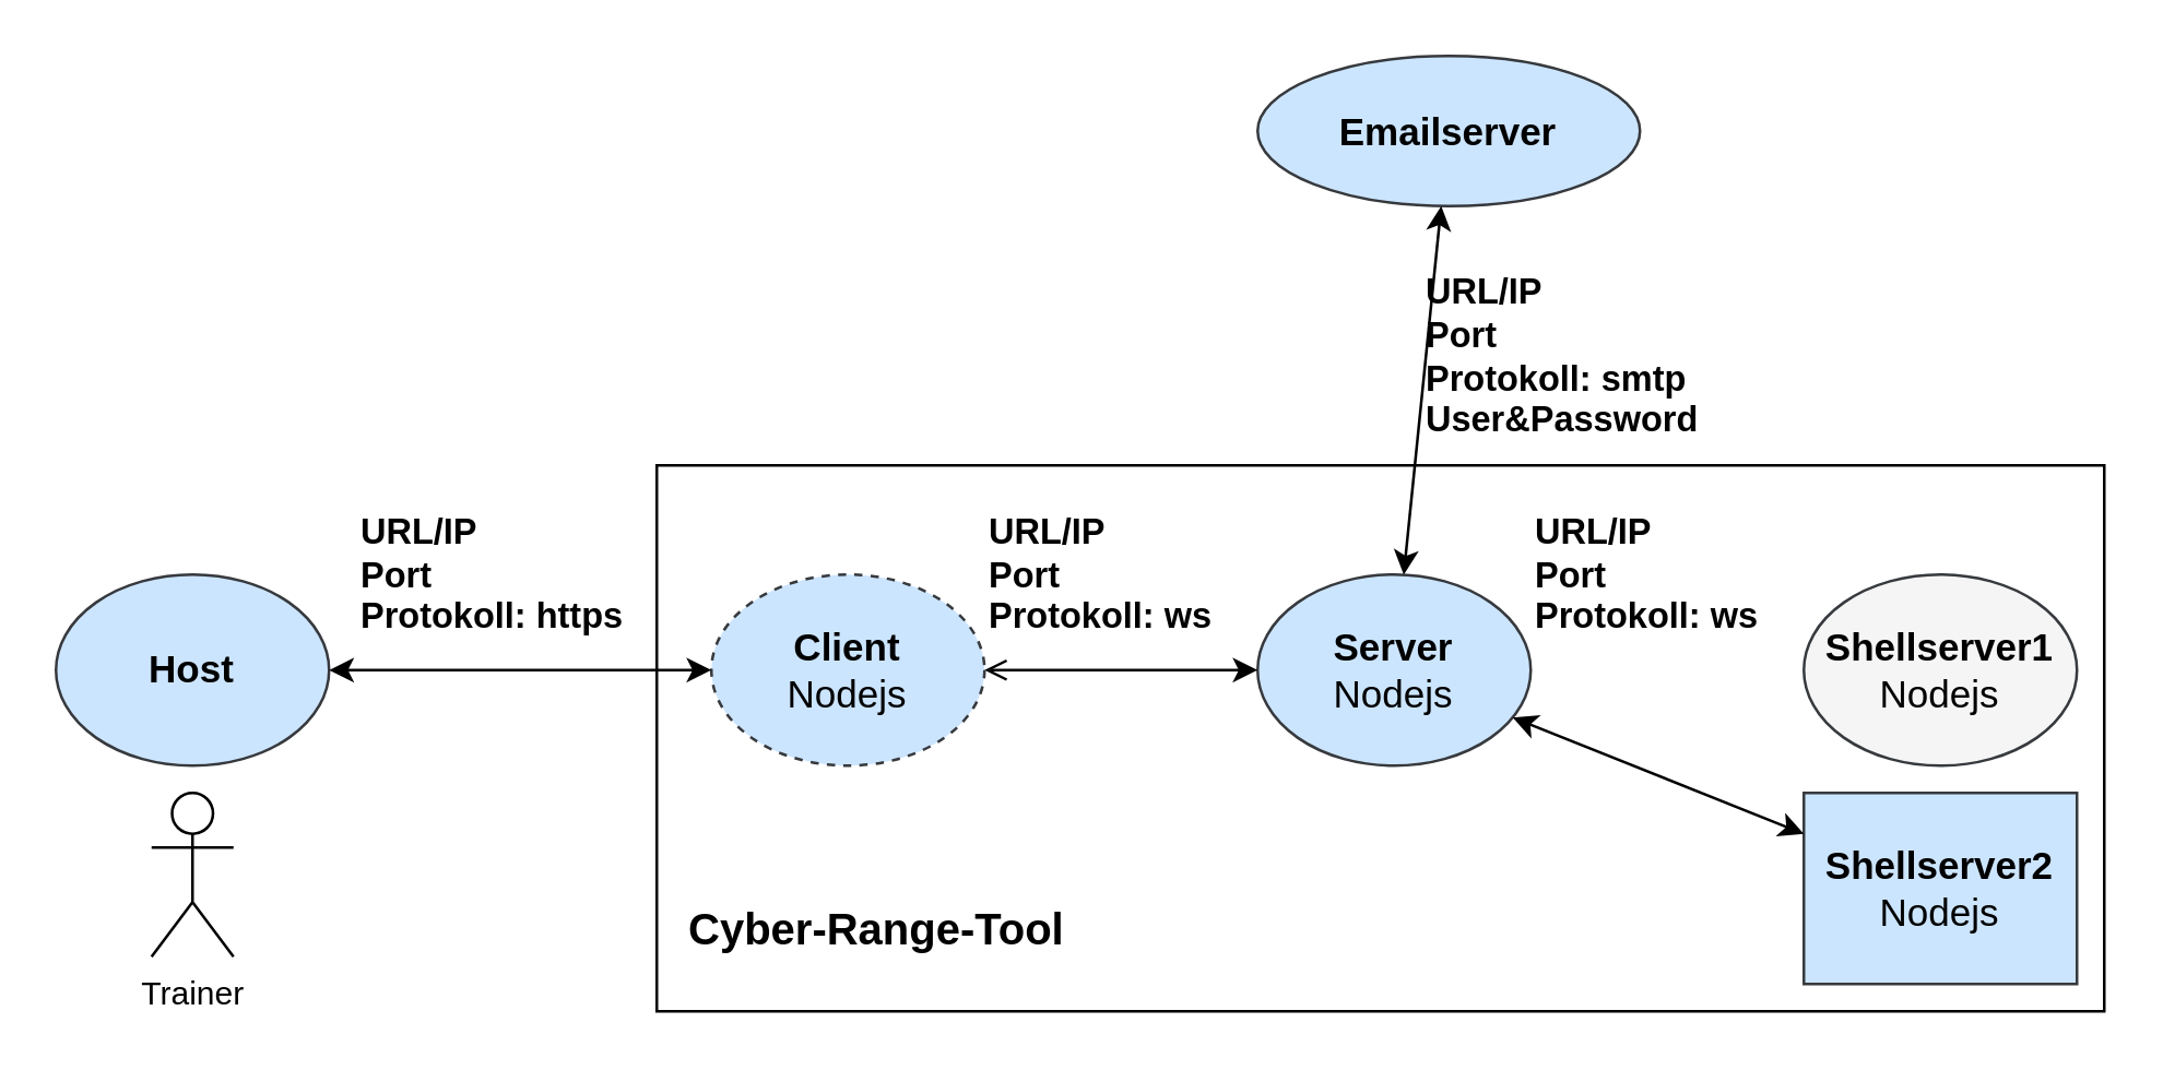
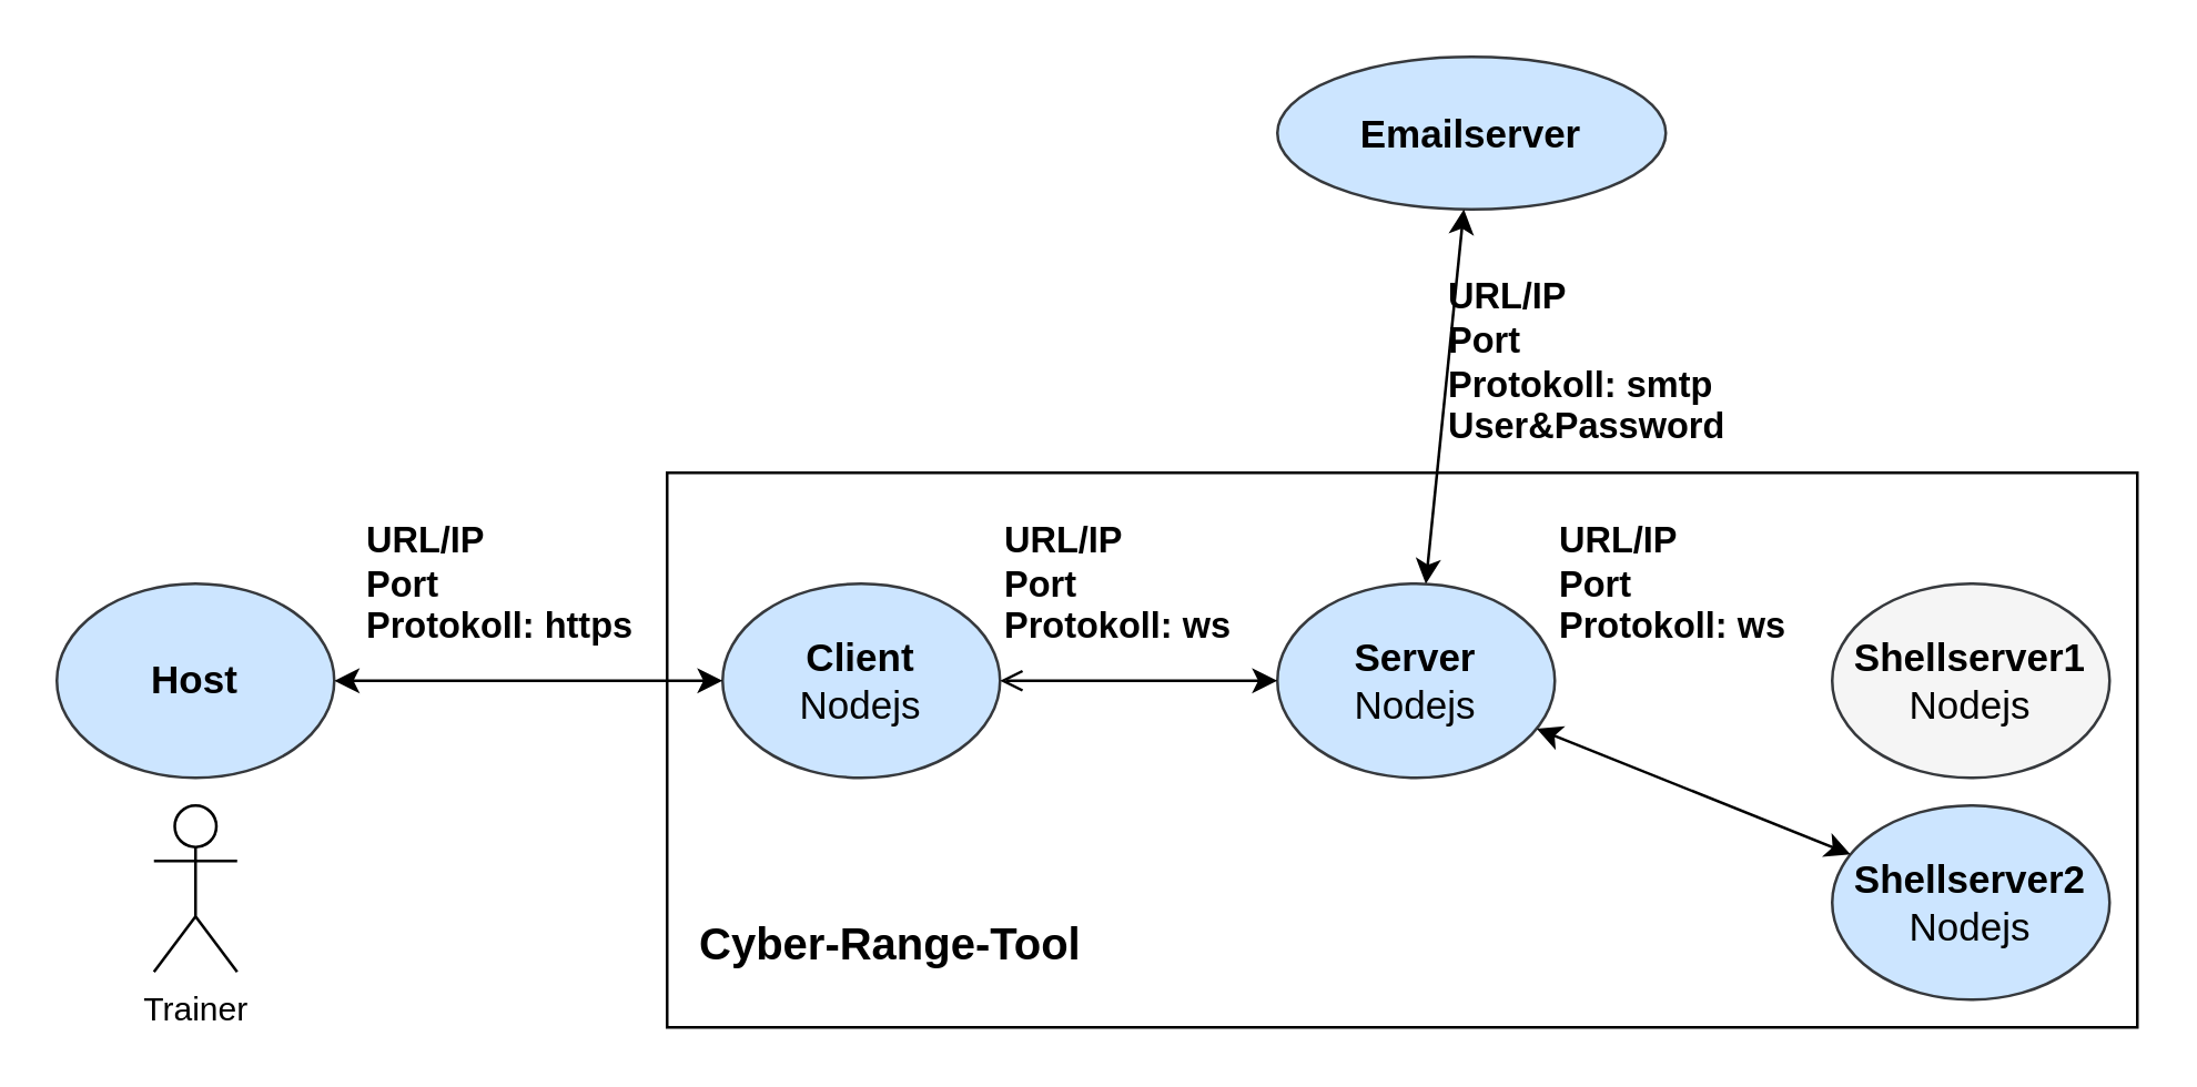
- <mxCell id="5" value="&lt;font style=&quot;font-size: 14px&quot;&gt;&lt;b&gt;Client&lt;/b&gt;&lt;br&gt;Nodejs&lt;br&gt;&lt;/font&gt;" style="ellipse;whiteSpace=wrap;html=1;fillColor=#cce5ff;strokeColor=#36393d;dashed=1;" parent="1" vertex="1"><mxGeometry x="260" y="210" width="100" height="70" as="geometry" /></mxCell>
+ <mxCell id="5" value="&lt;font style=&quot;font-size: 14px&quot;&gt;&lt;b&gt;Client&lt;/b&gt;&lt;br&gt;Nodejs&lt;br&gt;&lt;/font&gt;" style="ellipse;whiteSpace=wrap;html=1;fillColor=#cce5ff;strokeColor=#36393d;" parent="1" vertex="1"><mxGeometry x="260" y="210" width="100" height="70" as="geometry" /></mxCell>
- <mxCell id="8" value="&lt;b&gt;&lt;font style=&quot;font-size: 14px&quot;&gt;Shellserver2&lt;br&gt;&lt;/font&gt;&lt;/b&gt;&lt;span style=&quot;font-size: 14px&quot;&gt;Nodejs&lt;/span&gt;&lt;b&gt;&lt;font style=&quot;font-size: 14px&quot;&gt;&lt;br&gt;&lt;/font&gt;&lt;/b&gt;" style="whiteSpace=wrap;html=1;fillColor=#cce5ff;strokeColor=#36393d;rounded=0;" parent="1" vertex="1"><mxGeometry x="660" y="290" width="100" height="70" as="geometry" /></mxCell>
+ <mxCell id="8" value="&lt;b&gt;&lt;font style=&quot;font-size: 14px&quot;&gt;Shellserver2&lt;br&gt;&lt;/font&gt;&lt;/b&gt;&lt;span style=&quot;font-size: 14px&quot;&gt;Nodejs&lt;/span&gt;&lt;b&gt;&lt;font style=&quot;font-size: 14px&quot;&gt;&lt;br&gt;&lt;/font&gt;&lt;/b&gt;" style="ellipse;whiteSpace=wrap;html=1;fillColor=#cce5ff;strokeColor=#36393d;" parent="1" vertex="1"><mxGeometry x="660" y="290" width="100" height="70" as="geometry" /></mxCell>
